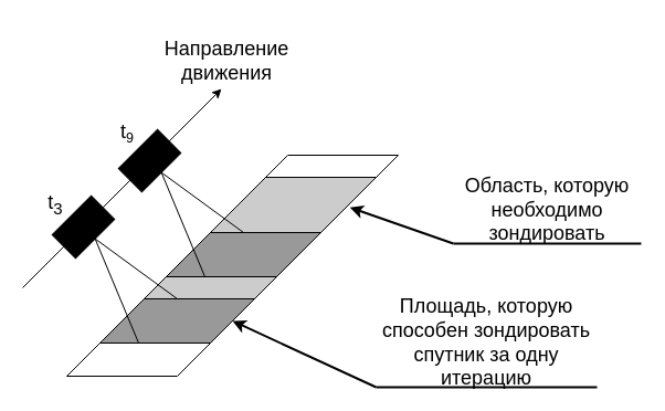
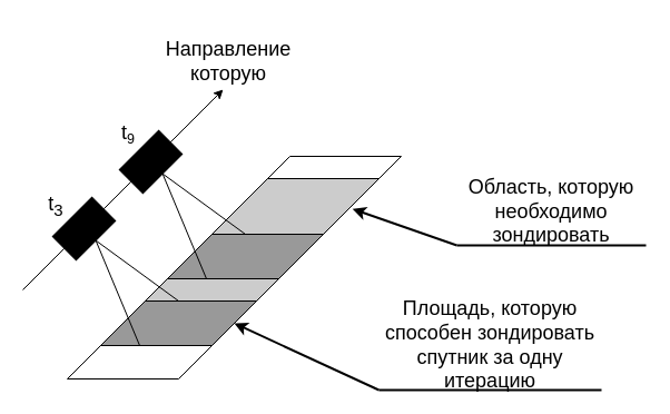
- <mxCell id="18" value="&lt;font style=&quot;font-size: 18px;&quot;&gt;Направление движения&lt;/font&gt;" style="text;html=1;strokeColor=none;fillColor=none;align=center;verticalAlign=middle;whiteSpace=wrap;rounded=0;" vertex="1" parent="1"><mxGeometry x="150" y="20" width="110" height="70" as="geometry" /></mxCell>
+ <mxCell id="18" value="&lt;font style=&quot;font-size: 18px;&quot;&gt;Направление которую&lt;/font&gt;" style="text;html=1;strokeColor=none;fillColor=none;align=center;verticalAlign=middle;whiteSpace=wrap;rounded=0;" vertex="1" parent="1"><mxGeometry x="150" y="20" width="110" height="70" as="geometry" /></mxCell>
